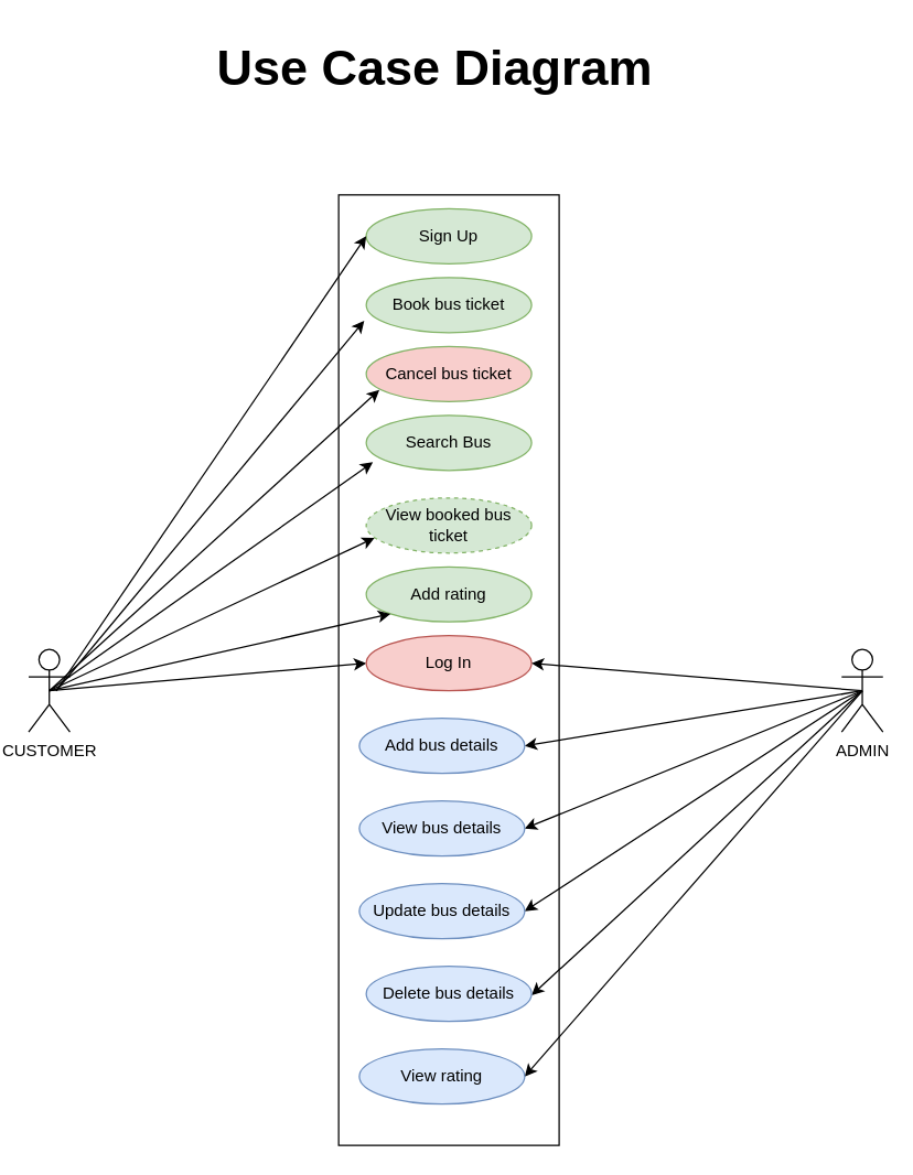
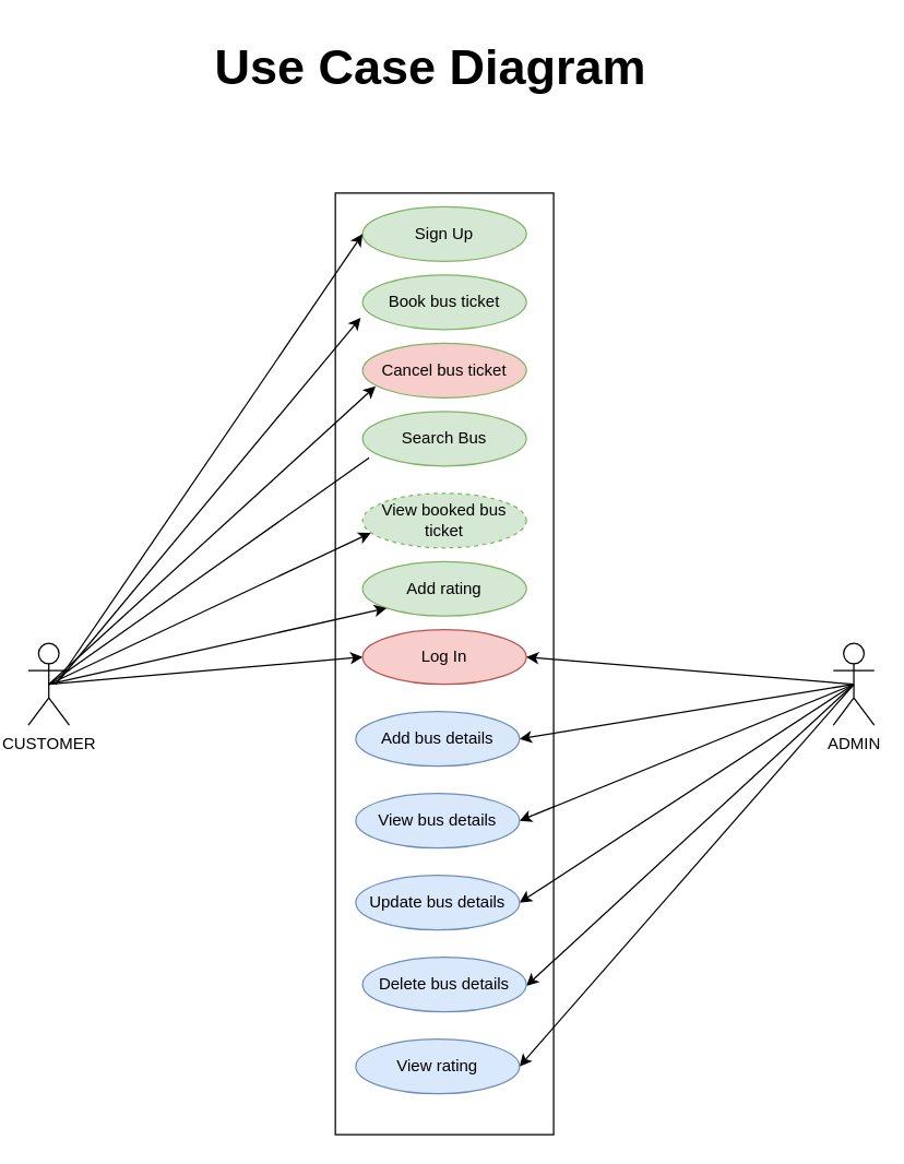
- <mxCell id="27" value="" style="endArrow=classic;html=1;rounded=0;exitX=0.5;exitY=0.5;exitDx=0;exitDy=0;exitPerimeter=0;entryX=0.04;entryY=0.851;entryDx=0;entryDy=0;entryPerimeter=0;" parent="1" source="2" target="12" edge="1"><mxGeometry width="50" height="50" relative="1" as="geometry"><mxPoint x="390" y="371" as="sourcePoint" /><mxPoint x="440" y="321" as="targetPoint" /></mxGeometry></mxCell>
+ <mxCell id="27" value="" style="endArrow=none;html=1;rounded=0;exitX=0.5;exitY=0.5;exitDx=0;exitDy=0;exitPerimeter=0;entryX=0.04;entryY=0.851;entryDx=0;entryDy=0;entryPerimeter=0;" parent="1" source="2" target="12" edge="1"><mxGeometry width="50" height="50" relative="1" as="geometry"><mxPoint x="390" y="371" as="sourcePoint" /><mxPoint x="440" y="321" as="targetPoint" /></mxGeometry></mxCell>
